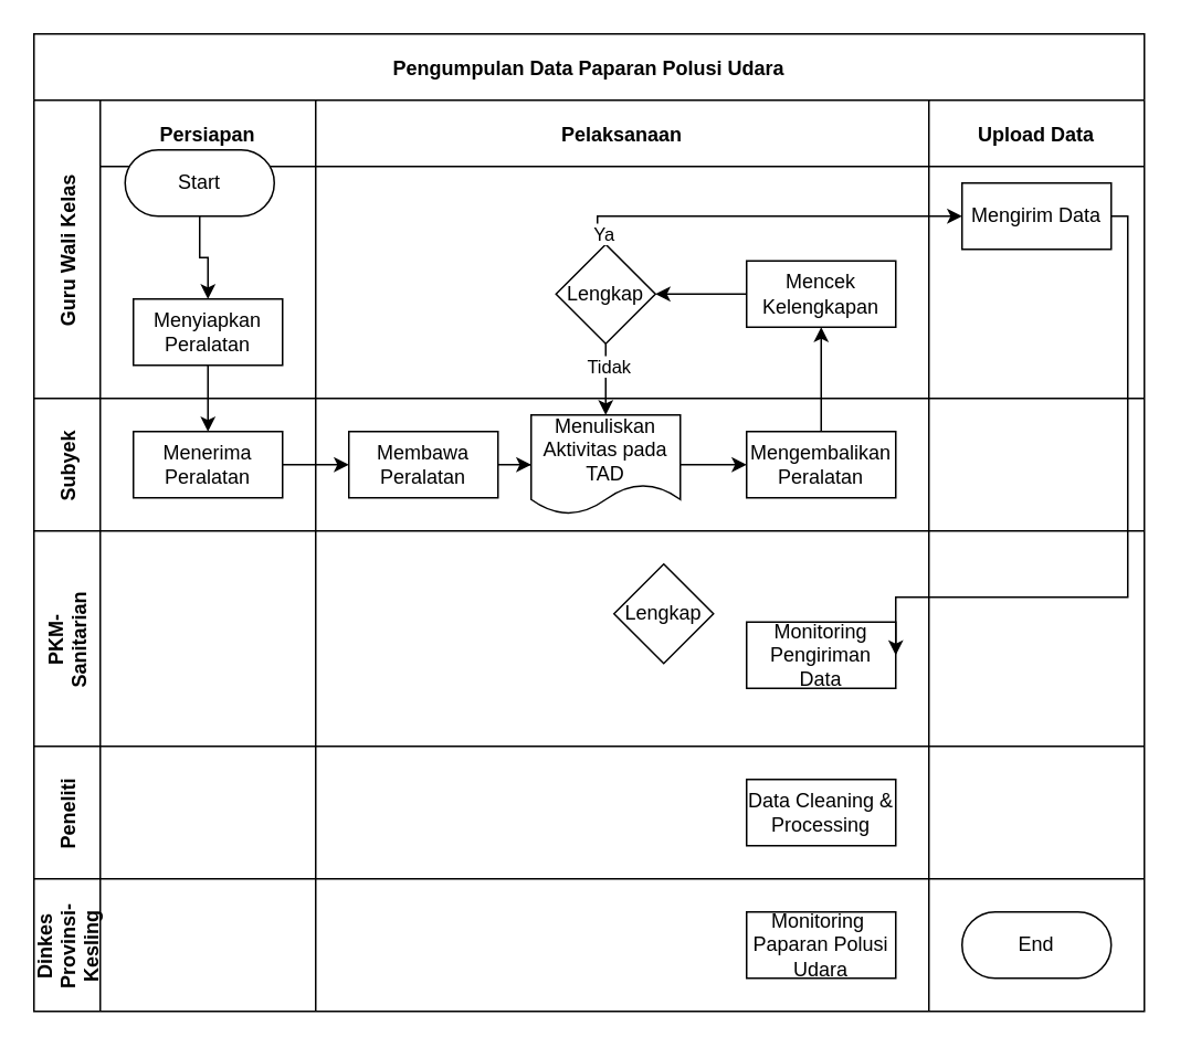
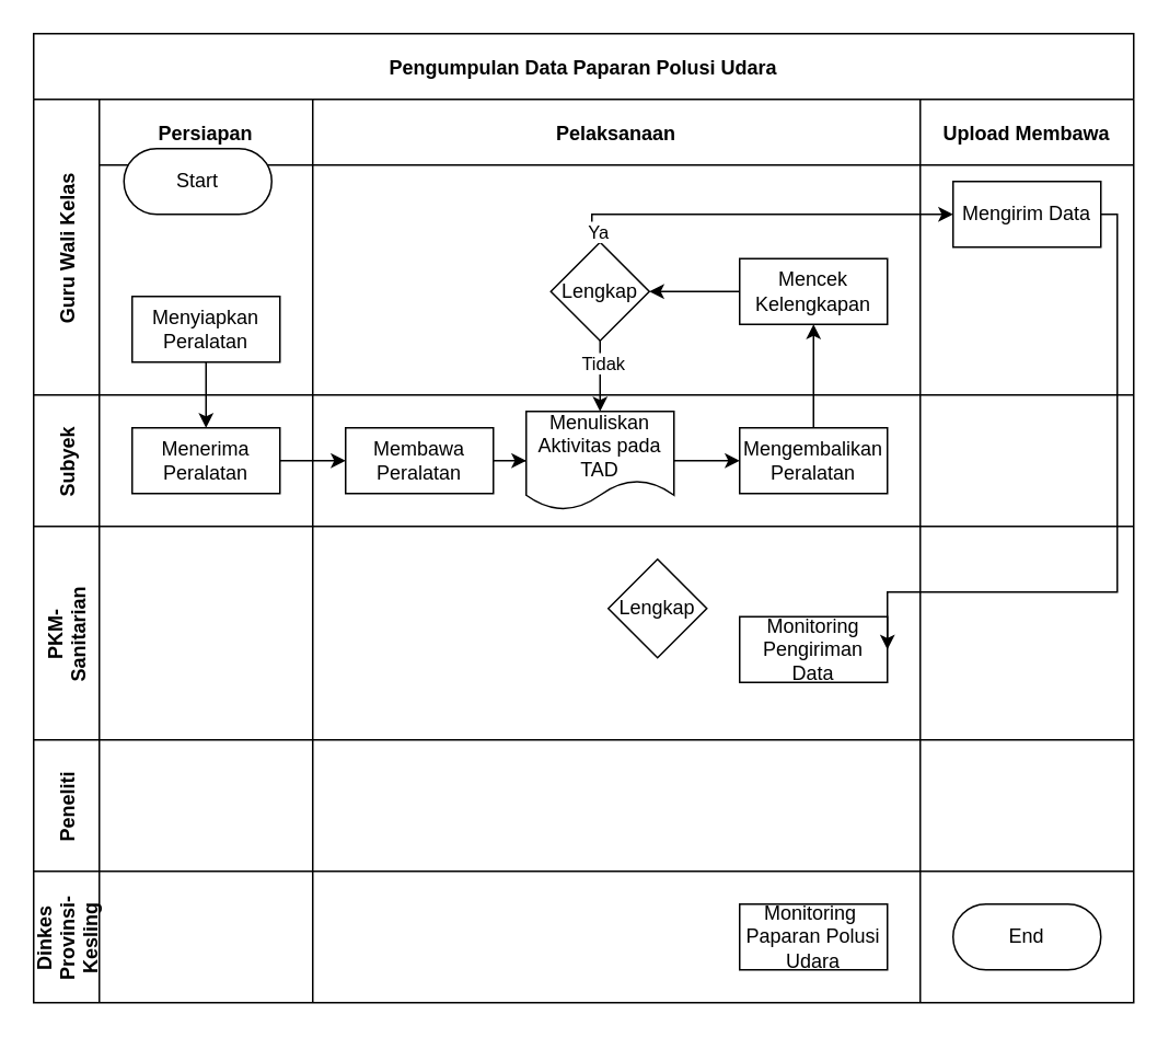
- <mxCell id="13" value="Upload Data" style="swimlane;swimlaneHead=0;swimlaneBody=0;connectable=0;fillColor=none;startSize=40;collapsible=0;recursiveResize=0;expand=0;fontStyle=1;" parent="4" vertex="1"><mxGeometry x="540" width="130" height="180" as="geometry"><mxRectangle width="130" height="180" as="alternateBounds" /></mxGeometry></mxCell>
+ <mxCell id="13" value="Upload Membawa" style="swimlane;swimlaneHead=0;swimlaneBody=0;connectable=0;fillColor=none;startSize=40;collapsible=0;recursiveResize=0;expand=0;fontStyle=1;" parent="4" vertex="1"><mxGeometry x="540" width="130" height="180" as="geometry"><mxRectangle width="130" height="180" as="alternateBounds" /></mxGeometry></mxCell>
- <mxCell id="6" style="edgeStyle=orthogonalEdgeStyle;rounded=0;orthogonalLoop=1;jettySize=auto;html=1;" parent="5" source="7" target="8" edge="1"><mxGeometry relative="1" as="geometry" /></mxCell>
- <mxCell id="37" value="Data Cleaning &amp;amp; Processing" style="rounded=0;whiteSpace=wrap;html=1;" parent="36" vertex="1"><mxGeometry x="260" y="20" width="90" height="40" as="geometry" /></mxCell>
